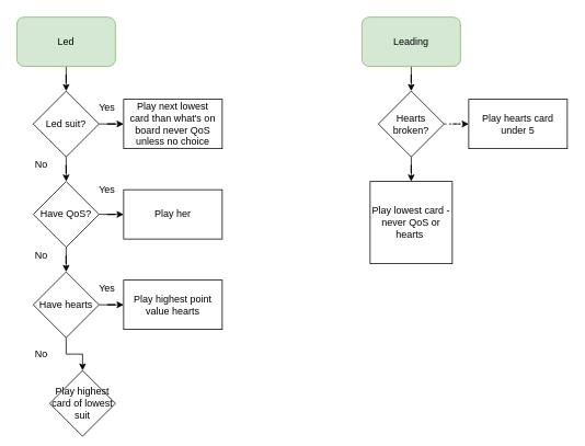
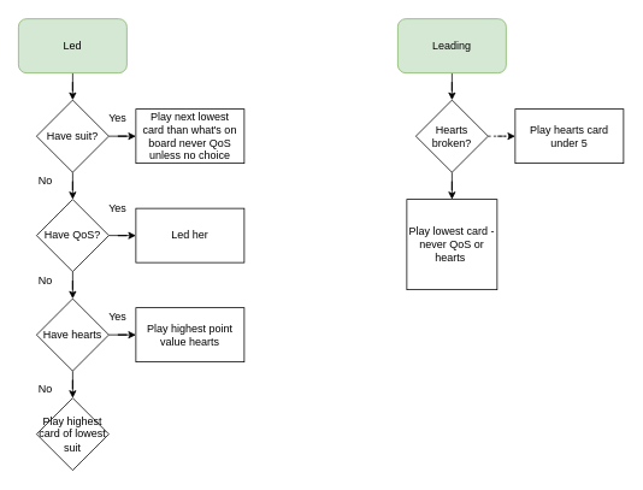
- <mxCell id="6" value="Led suit?" style="rhombus;whiteSpace=wrap;html=1;" vertex="1" parent="1"><mxGeometry x="40" y="110" width="80" height="80" as="geometry" /></mxCell>
+ <mxCell id="6" value="Have suit?" style="rhombus;whiteSpace=wrap;html=1;" vertex="1" parent="1"><mxGeometry x="40" y="110" width="80" height="80" as="geometry" /></mxCell>
- <mxCell id="11" value="Play her" style="rounded=0;whiteSpace=wrap;html=1;" vertex="1" parent="1"><mxGeometry x="150" y="230" width="120" height="60" as="geometry" /></mxCell>
+ <mxCell id="11" value="Led her" style="rounded=0;whiteSpace=wrap;html=1;" vertex="1" parent="1"><mxGeometry x="150" y="230" width="120" height="60" as="geometry" /></mxCell>
- <mxCell id="23" value="Play highest card of lowest suit" style="rhombus;whiteSpace=wrap;html=1;" vertex="1" parent="1"><mxGeometry x="60" y="450" width="80" height="80" as="geometry" /></mxCell>
+ <mxCell id="23" value="Play highest card of lowest suit" style="rhombus;whiteSpace=wrap;html=1;" vertex="1" parent="1"><mxGeometry x="40" y="440" width="80" height="80" as="geometry" /></mxCell>
